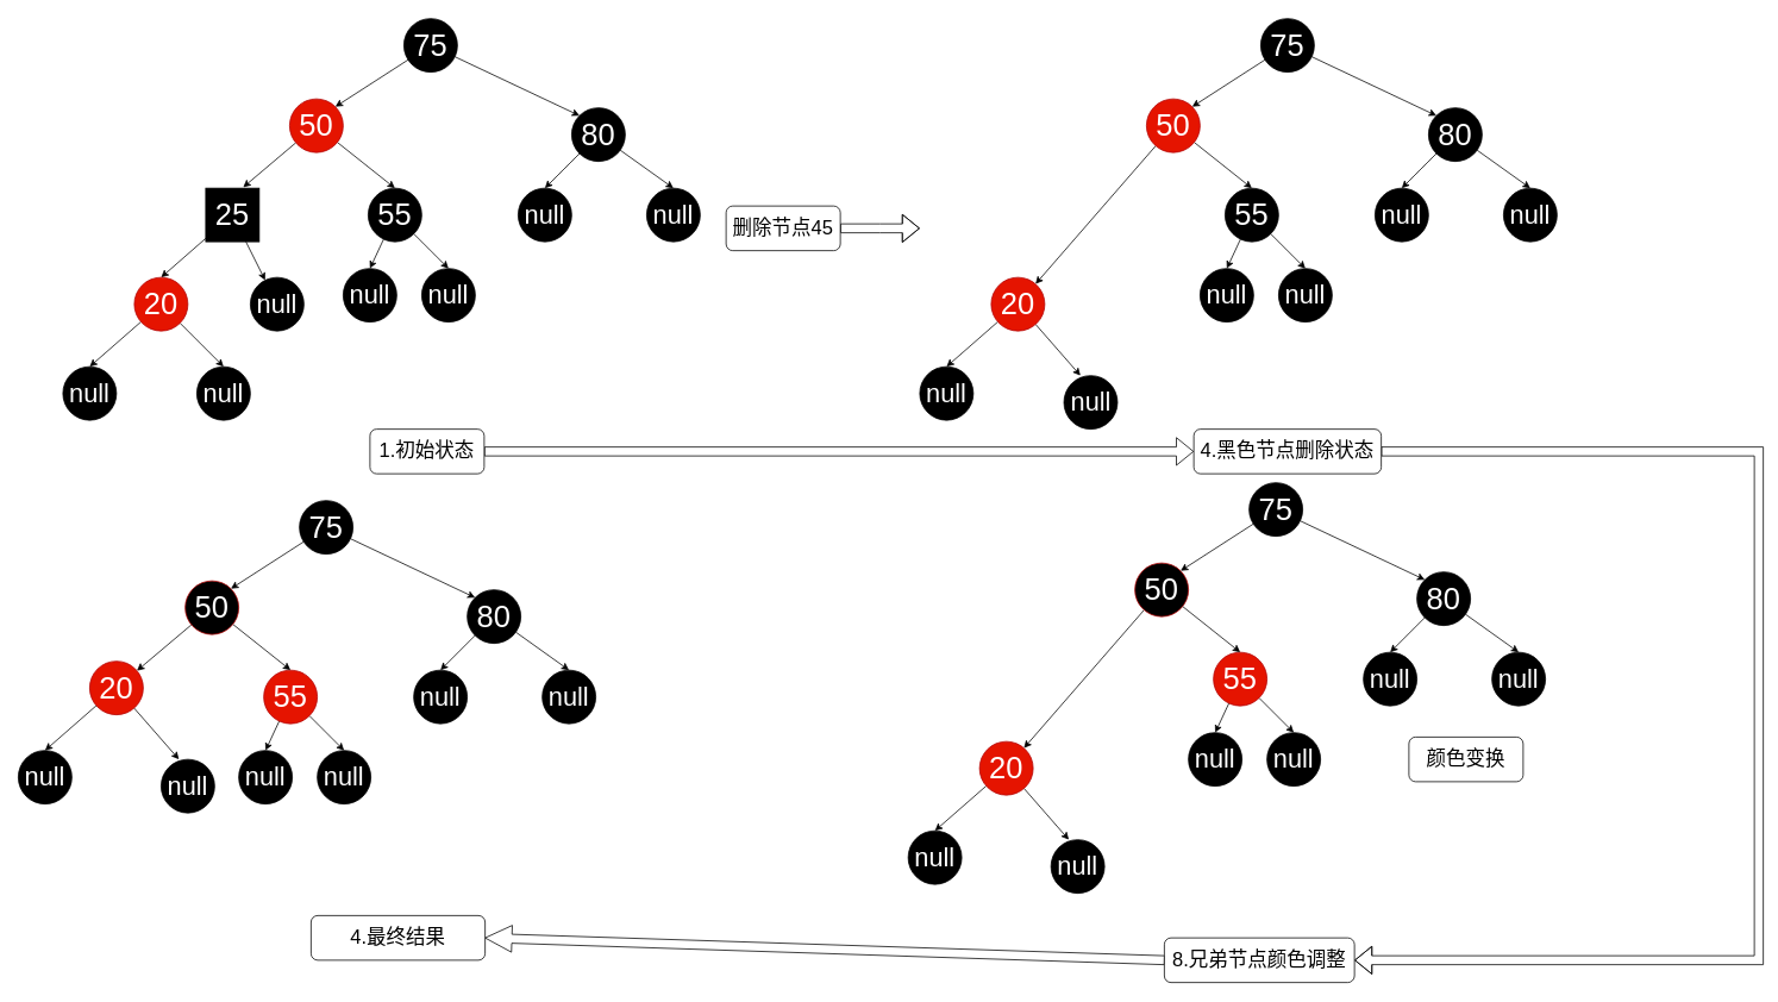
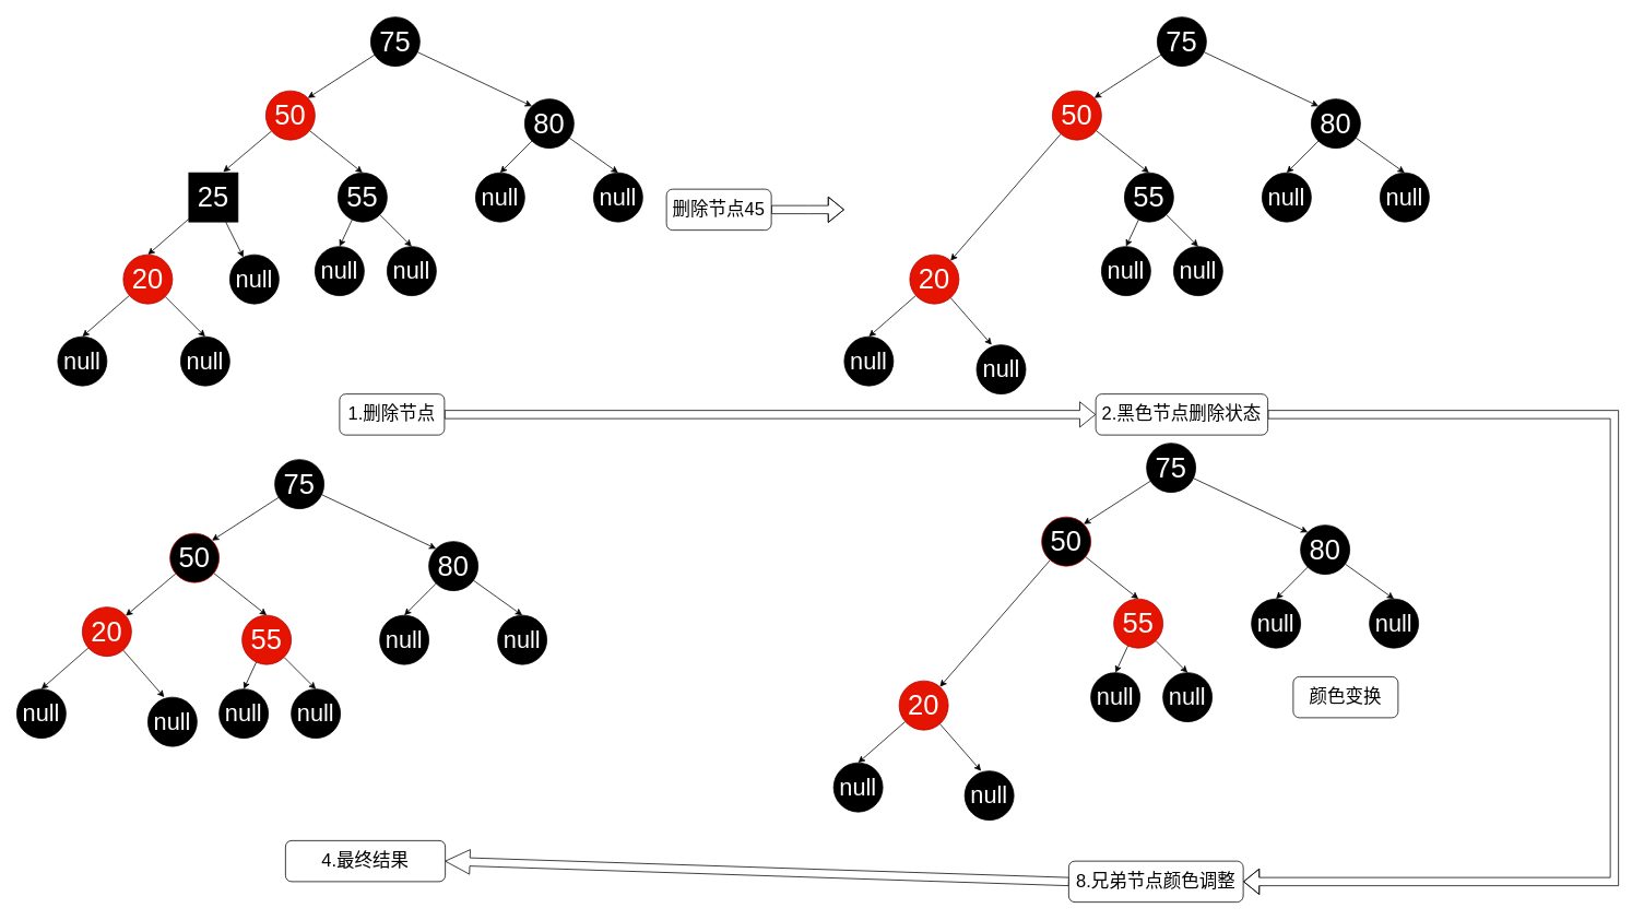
- <mxCell id="6" value="&lt;font style=&quot;font-size: 22px&quot;&gt;1.初始状态&lt;/font&gt;" style="shape=ext;rounded=1;html=1;whiteSpace=wrap;" parent="1" vertex="1"><mxGeometry x="414" y="480" width="128" height="50" as="geometry" /></mxCell>
+ <mxCell id="6" value="&lt;font style=&quot;font-size: 22px&quot;&gt;1.删除节点&lt;/font&gt;" style="shape=ext;rounded=1;html=1;whiteSpace=wrap;" parent="1" vertex="1"><mxGeometry x="414" y="480" width="128" height="50" as="geometry" /></mxCell>
- <mxCell id="8" value="&lt;span style=&quot;font-size: 22px&quot;&gt;4.黑色节点删除状态&lt;/span&gt;" style="shape=ext;rounded=1;html=1;whiteSpace=wrap;" parent="1" vertex="1"><mxGeometry x="1337" y="480" width="210" height="50" as="geometry" /></mxCell>
+ <mxCell id="8" value="&lt;span style=&quot;font-size: 22px&quot;&gt;2.黑色节点删除状态&lt;/span&gt;" style="shape=ext;rounded=1;html=1;whiteSpace=wrap;" parent="1" vertex="1"><mxGeometry x="1337" y="480" width="210" height="50" as="geometry" /></mxCell>
